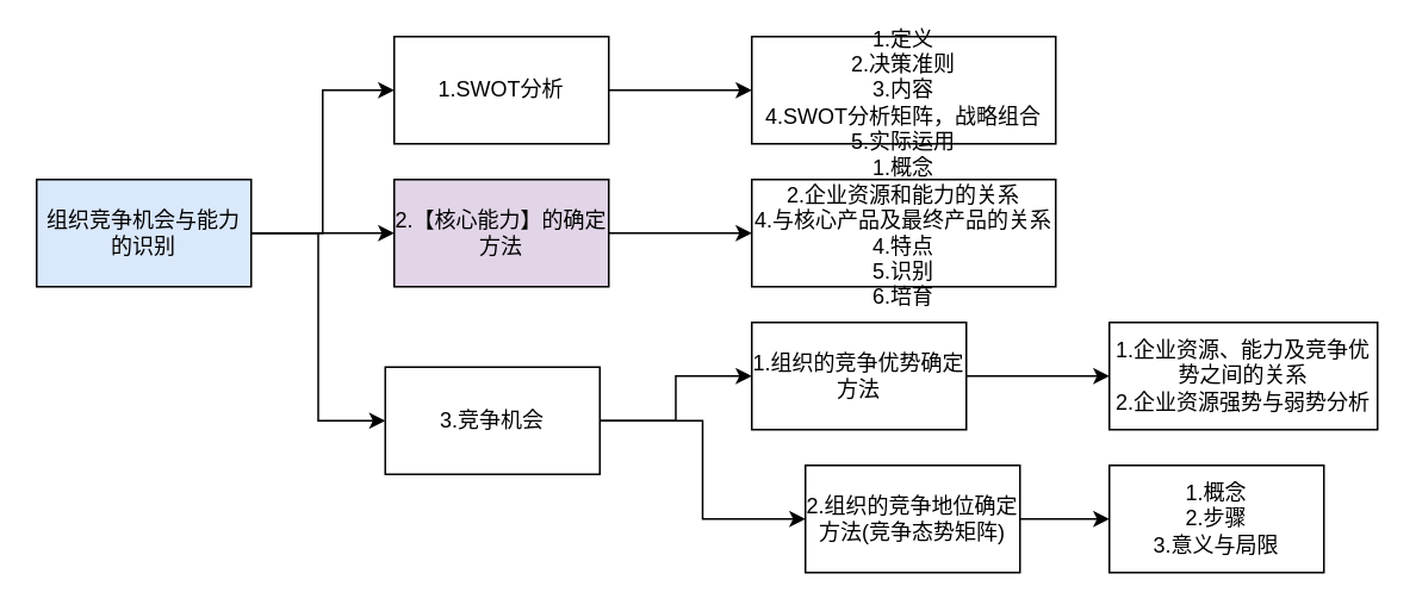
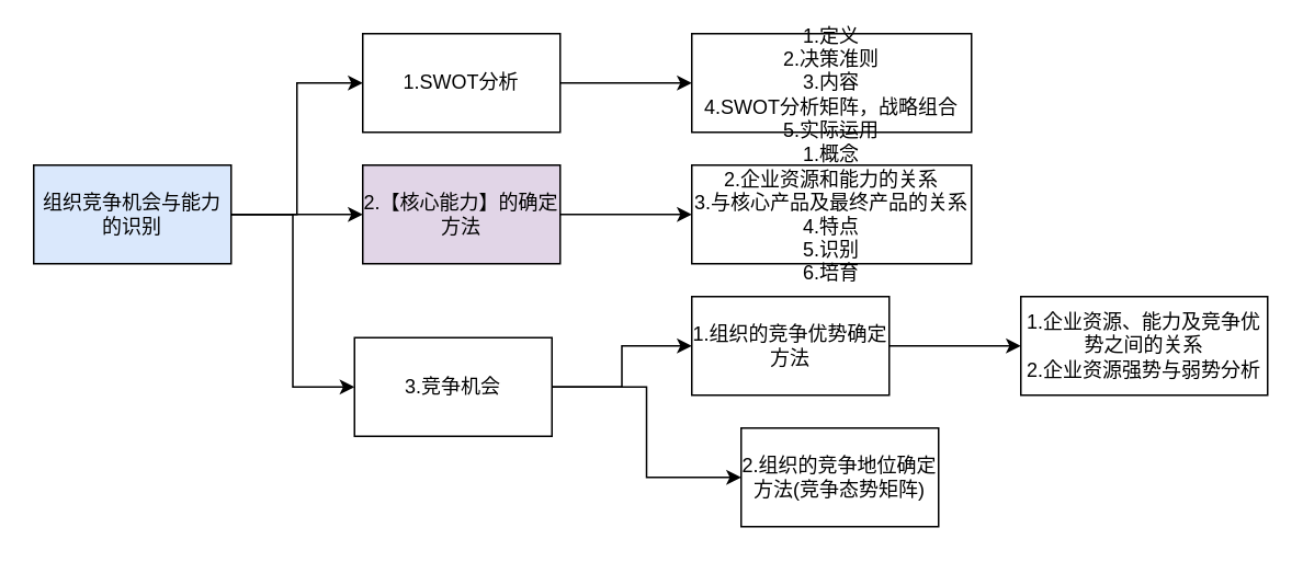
- <mxCell id="17" value="&lt;div&gt;1.概念&lt;/div&gt;&lt;div&gt;2.企业资源和能力的关系&lt;/div&gt;&lt;div&gt;4.与核心产品及最终产品的关系&lt;/div&gt;&lt;div&gt;4.特点&lt;/div&gt;&lt;div&gt;5.识别&lt;/div&gt;&lt;div&gt;6.培育&lt;/div&gt;" style="rounded=0;whiteSpace=wrap;html=1;" parent="1" vertex="1"><mxGeometry x="420" y="100" width="170" height="60" as="geometry" /></mxCell>
+ <mxCell id="17" value="&lt;div&gt;1.概念&lt;/div&gt;&lt;div&gt;2.企业资源和能力的关系&lt;/div&gt;&lt;div&gt;3.与核心产品及最终产品的关系&lt;/div&gt;&lt;div&gt;4.特点&lt;/div&gt;&lt;div&gt;5.识别&lt;/div&gt;&lt;div&gt;6.培育&lt;/div&gt;" style="rounded=0;whiteSpace=wrap;html=1;" parent="1" vertex="1"><mxGeometry x="420" y="100" width="170" height="60" as="geometry" /></mxCell>
- <mxCell id="10" value="" style="edgeStyle=orthogonalEdgeStyle;rounded=0;orthogonalLoop=1;jettySize=auto;html=1;" parent="1" source="11" target="16" edge="1"><mxGeometry relative="1" as="geometry" /></mxCell>
- <mxCell id="16" value="&lt;div&gt;1.概念&lt;/div&gt;&lt;div&gt;2.步骤&lt;/div&gt;&lt;div&gt;3.意义与局限&lt;/div&gt;" style="rounded=0;whiteSpace=wrap;html=1;" parent="1" vertex="1"><mxGeometry x="620" y="260" width="120" height="60" as="geometry" /></mxCell>
